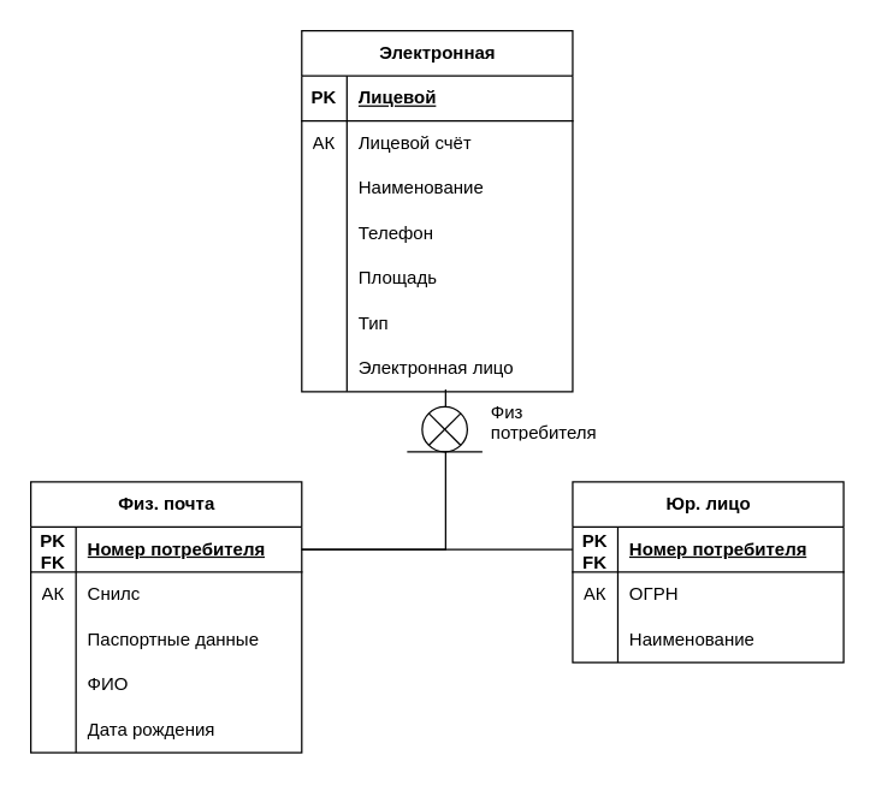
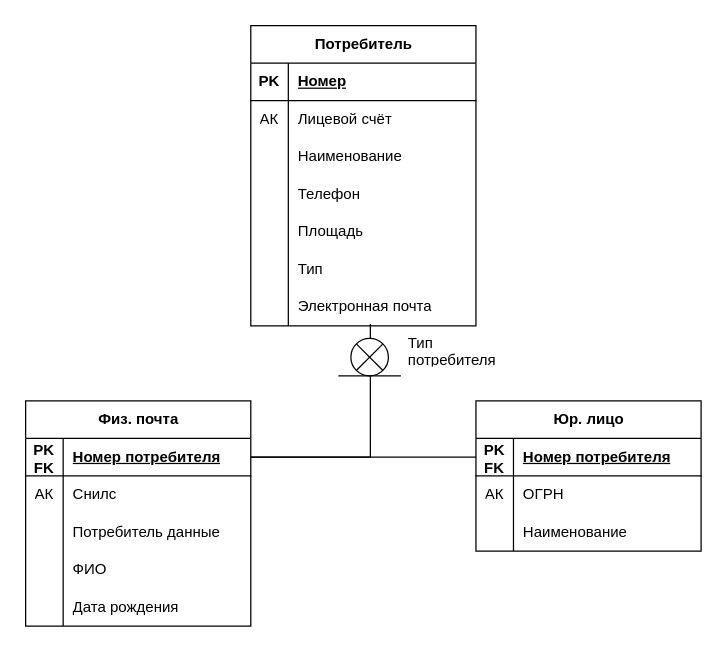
- <mxCell id="2" value="Электронная" style="shape=table;startSize=30;container=1;collapsible=1;childLayout=tableLayout;fixedRows=1;rowLines=0;fontStyle=1;align=center;resizeLast=1;html=1;metaEdit=0;" parent="1" vertex="1"><mxGeometry x="200" y="20" width="180" height="240" as="geometry"><mxRectangle y="550" width="120" height="30" as="alternateBounds" /></mxGeometry></mxCell>
+ <mxCell id="2" value="Потребитель" style="shape=table;startSize=30;container=1;collapsible=1;childLayout=tableLayout;fixedRows=1;rowLines=0;fontStyle=1;align=center;resizeLast=1;html=1;metaEdit=0;" parent="1" vertex="1"><mxGeometry x="200" y="20" width="180" height="240" as="geometry"><mxRectangle y="550" width="120" height="30" as="alternateBounds" /></mxGeometry></mxCell>
- <mxCell id="5" value="Лицевой" style="shape=partialRectangle;connectable=0;fillColor=none;top=0;left=0;bottom=0;right=0;align=left;spacingLeft=6;fontStyle=5;overflow=hidden;whiteSpace=wrap;html=1;" parent="3" vertex="1"><mxGeometry x="30" width="150" height="30" as="geometry"><mxRectangle width="150" height="30" as="alternateBounds" /></mxGeometry></mxCell>
+ <mxCell id="5" value="Номер" style="shape=partialRectangle;connectable=0;fillColor=none;top=0;left=0;bottom=0;right=0;align=left;spacingLeft=6;fontStyle=5;overflow=hidden;whiteSpace=wrap;html=1;" parent="3" vertex="1"><mxGeometry x="30" width="150" height="30" as="geometry"><mxRectangle width="150" height="30" as="alternateBounds" /></mxGeometry></mxCell>
- <mxCell id="23" value="Электронная лицо" style="shape=partialRectangle;connectable=0;fillColor=none;top=0;left=0;bottom=0;right=0;align=left;spacingLeft=6;overflow=hidden;whiteSpace=wrap;html=1;" parent="21" vertex="1"><mxGeometry x="30" width="150" height="30" as="geometry"><mxRectangle width="150" height="30" as="alternateBounds" /></mxGeometry></mxCell>
+ <mxCell id="23" value="Электронная почта" style="shape=partialRectangle;connectable=0;fillColor=none;top=0;left=0;bottom=0;right=0;align=left;spacingLeft=6;overflow=hidden;whiteSpace=wrap;html=1;" parent="21" vertex="1"><mxGeometry x="30" width="150" height="30" as="geometry"><mxRectangle width="150" height="30" as="alternateBounds" /></mxGeometry></mxCell>
- <mxCell id="54" value="Физ потребителя" style="text;strokeColor=none;fillColor=none;spacingLeft=4;spacingRight=4;overflow=hidden;rotatable=0;points=[[0,0.5],[1,0.5]];portConstraint=eastwest;fontSize=12;whiteSpace=wrap;html=1;" vertex="1" parent="1"><mxGeometry x="320" y="260" width="80" height="30" as="geometry" /></mxCell>
+ <mxCell id="54" value="Тип потребителя" style="text;strokeColor=none;fillColor=none;spacingLeft=4;spacingRight=4;overflow=hidden;rotatable=0;points=[[0,0.5],[1,0.5]];portConstraint=eastwest;fontSize=12;whiteSpace=wrap;html=1;" vertex="1" parent="1"><mxGeometry x="320" y="260" width="80" height="30" as="geometry" /></mxCell>
- <mxCell id="33" value="Паспортные данные" style="shape=partialRectangle;connectable=0;fillColor=none;top=0;left=0;bottom=0;right=0;align=left;spacingLeft=6;overflow=hidden;whiteSpace=wrap;html=1;" vertex="1" parent="31"><mxGeometry x="30" width="150" height="30" as="geometry"><mxRectangle width="150" height="30" as="alternateBounds" /></mxGeometry></mxCell>
+ <mxCell id="33" value="Потребитель данные" style="shape=partialRectangle;connectable=0;fillColor=none;top=0;left=0;bottom=0;right=0;align=left;spacingLeft=6;overflow=hidden;whiteSpace=wrap;html=1;" vertex="1" parent="31"><mxGeometry x="30" width="150" height="30" as="geometry"><mxRectangle width="150" height="30" as="alternateBounds" /></mxGeometry></mxCell>
